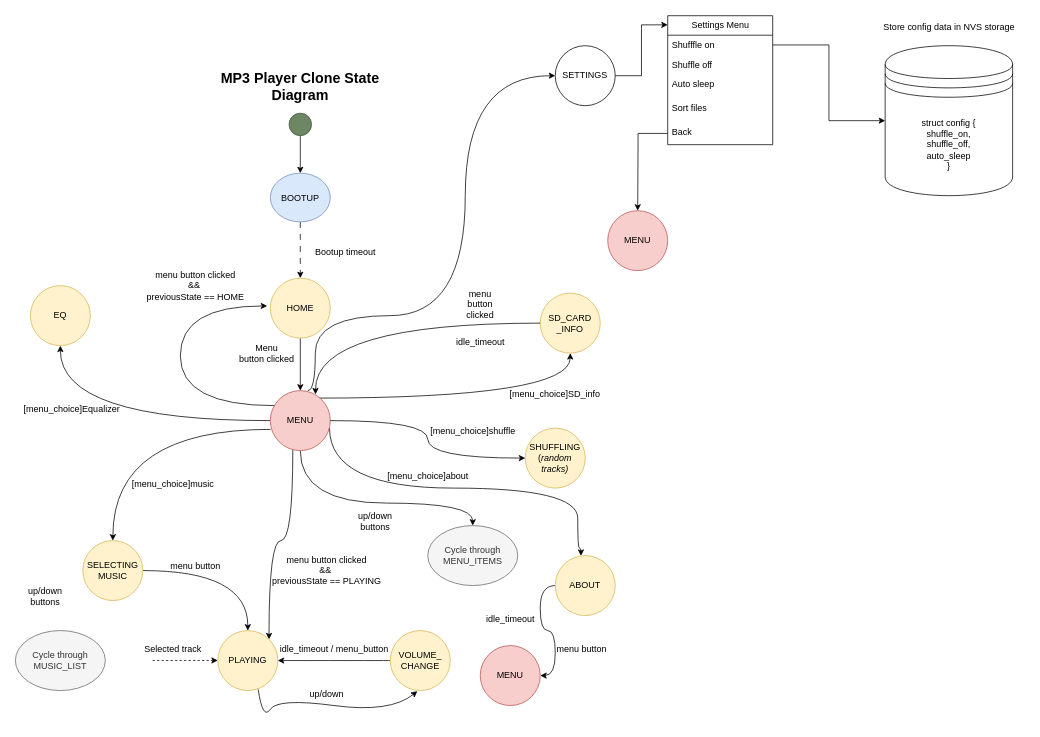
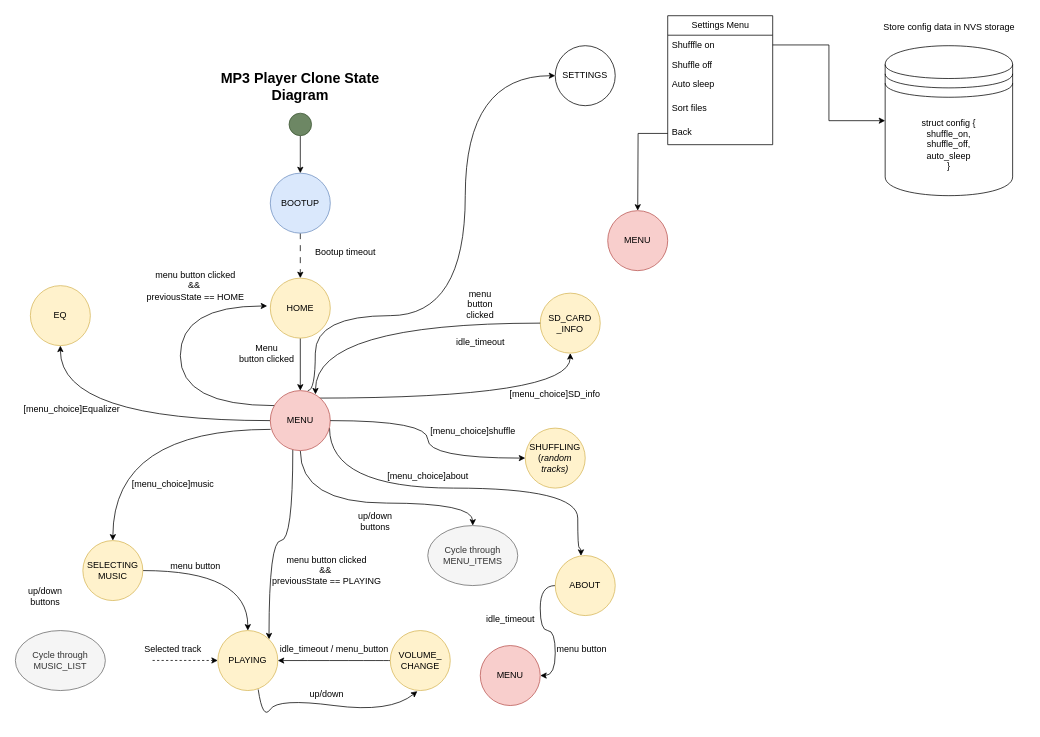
- <mxCell id="64" style="edgeStyle=orthogonalEdgeStyle;rounded=0;orthogonalLoop=1;jettySize=auto;html=1;entryX=0;entryY=0.071;entryDx=0;entryDy=0;entryPerimeter=0;" edge="1" parent="1" source="55" target="57"><mxGeometry relative="1" as="geometry" /></mxCell>
- <mxCell id="3" value="BOOTUP" style="ellipse;whiteSpace=wrap;html=1;aspect=fixed;fillColor=#dae8fc;strokeColor=#6c8ebf;" parent="1" vertex="1"><mxGeometry x="360" y="230" width="80" height="65" as="geometry" /></mxCell>
+ <mxCell id="3" value="BOOTUP" style="ellipse;whiteSpace=wrap;html=1;aspect=fixed;fillColor=#dae8fc;strokeColor=#6c8ebf;" parent="1" vertex="1"><mxGeometry x="360" y="230" width="80" height="80" as="geometry" /></mxCell>
